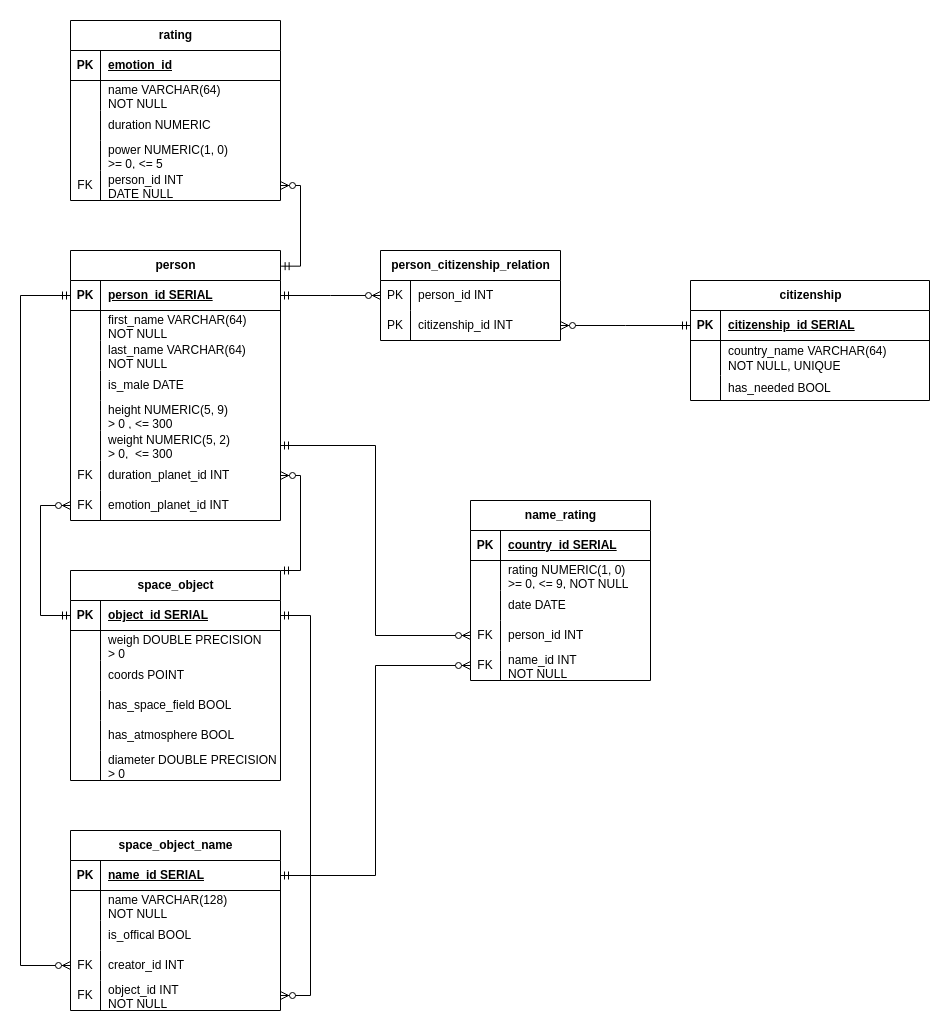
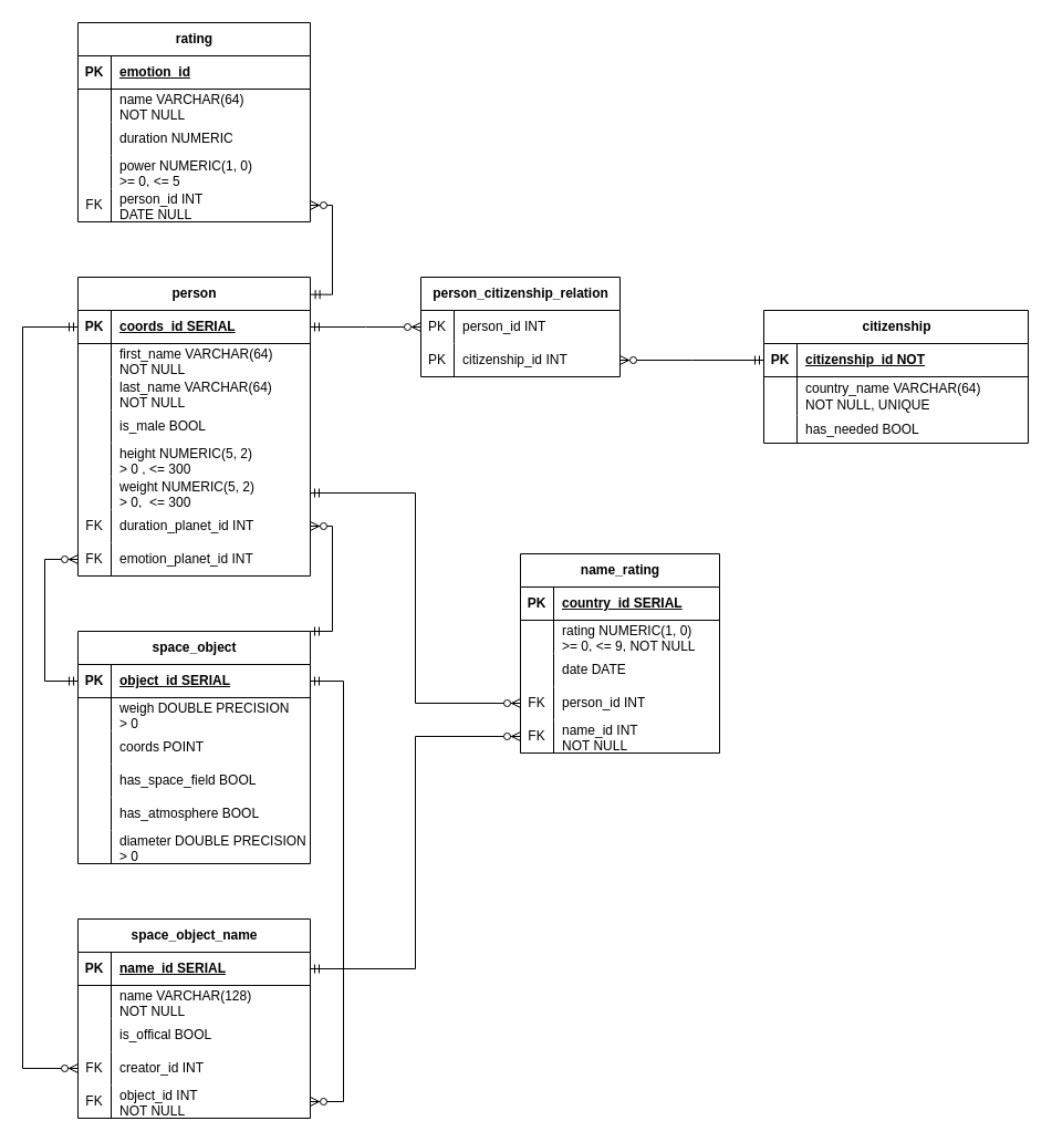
- <mxCell id="15" value="person_id SERIAL" style="shape=partialRectangle;connectable=0;fillColor=none;top=0;left=0;bottom=0;right=0;align=left;spacingLeft=6;fontStyle=5;overflow=hidden;whiteSpace=wrap;html=1;" vertex="1" parent="13"><mxGeometry x="30" width="180" height="30" as="geometry"><mxRectangle width="180" height="30" as="alternateBounds" /></mxGeometry></mxCell>
+ <mxCell id="15" value="coords_id SERIAL" style="shape=partialRectangle;connectable=0;fillColor=none;top=0;left=0;bottom=0;right=0;align=left;spacingLeft=6;fontStyle=5;overflow=hidden;whiteSpace=wrap;html=1;" vertex="1" parent="13"><mxGeometry x="30" width="180" height="30" as="geometry"><mxRectangle width="180" height="30" as="alternateBounds" /></mxGeometry></mxCell>
- <mxCell id="5" value="citizenship_id SERIAL" style="shape=partialRectangle;connectable=0;fillColor=none;top=0;left=0;bottom=0;right=0;align=left;spacingLeft=6;fontStyle=5;overflow=hidden;whiteSpace=wrap;html=1;" vertex="1" parent="3"><mxGeometry x="30" width="209" height="30" as="geometry"><mxRectangle width="209" height="30" as="alternateBounds" /></mxGeometry></mxCell>
+ <mxCell id="5" value="citizenship_id NOT" style="shape=partialRectangle;connectable=0;fillColor=none;top=0;left=0;bottom=0;right=0;align=left;spacingLeft=6;fontStyle=5;overflow=hidden;whiteSpace=wrap;html=1;" vertex="1" parent="3"><mxGeometry x="30" width="209" height="30" as="geometry"><mxRectangle width="209" height="30" as="alternateBounds" /></mxGeometry></mxCell>
- <mxCell id="24" value="is_male DATE" style="shape=partialRectangle;connectable=0;fillColor=none;top=0;left=0;bottom=0;right=0;align=left;spacingLeft=6;overflow=hidden;whiteSpace=wrap;html=1;" vertex="1" parent="22"><mxGeometry x="30" width="180" height="30" as="geometry"><mxRectangle width="180" height="30" as="alternateBounds" /></mxGeometry></mxCell>
+ <mxCell id="24" value="is_male BOOL" style="shape=partialRectangle;connectable=0;fillColor=none;top=0;left=0;bottom=0;right=0;align=left;spacingLeft=6;overflow=hidden;whiteSpace=wrap;html=1;" vertex="1" parent="22"><mxGeometry x="30" width="180" height="30" as="geometry"><mxRectangle width="180" height="30" as="alternateBounds" /></mxGeometry></mxCell>
- <mxCell id="27" value="&lt;div&gt;height NUMERIC(5, 9)&lt;/div&gt;&amp;gt; 0 , &amp;lt;= 300" style="shape=partialRectangle;connectable=0;fillColor=none;top=0;left=0;bottom=0;right=0;align=left;spacingLeft=6;overflow=hidden;whiteSpace=wrap;html=1;" vertex="1" parent="25"><mxGeometry x="30" width="180" height="30" as="geometry"><mxRectangle width="180" height="30" as="alternateBounds" /></mxGeometry></mxCell>
+ <mxCell id="27" value="&lt;div&gt;height NUMERIC(5, 2)&lt;/div&gt;&amp;gt; 0 , &amp;lt;= 300" style="shape=partialRectangle;connectable=0;fillColor=none;top=0;left=0;bottom=0;right=0;align=left;spacingLeft=6;overflow=hidden;whiteSpace=wrap;html=1;" vertex="1" parent="25"><mxGeometry x="30" width="180" height="30" as="geometry"><mxRectangle width="180" height="30" as="alternateBounds" /></mxGeometry></mxCell>
